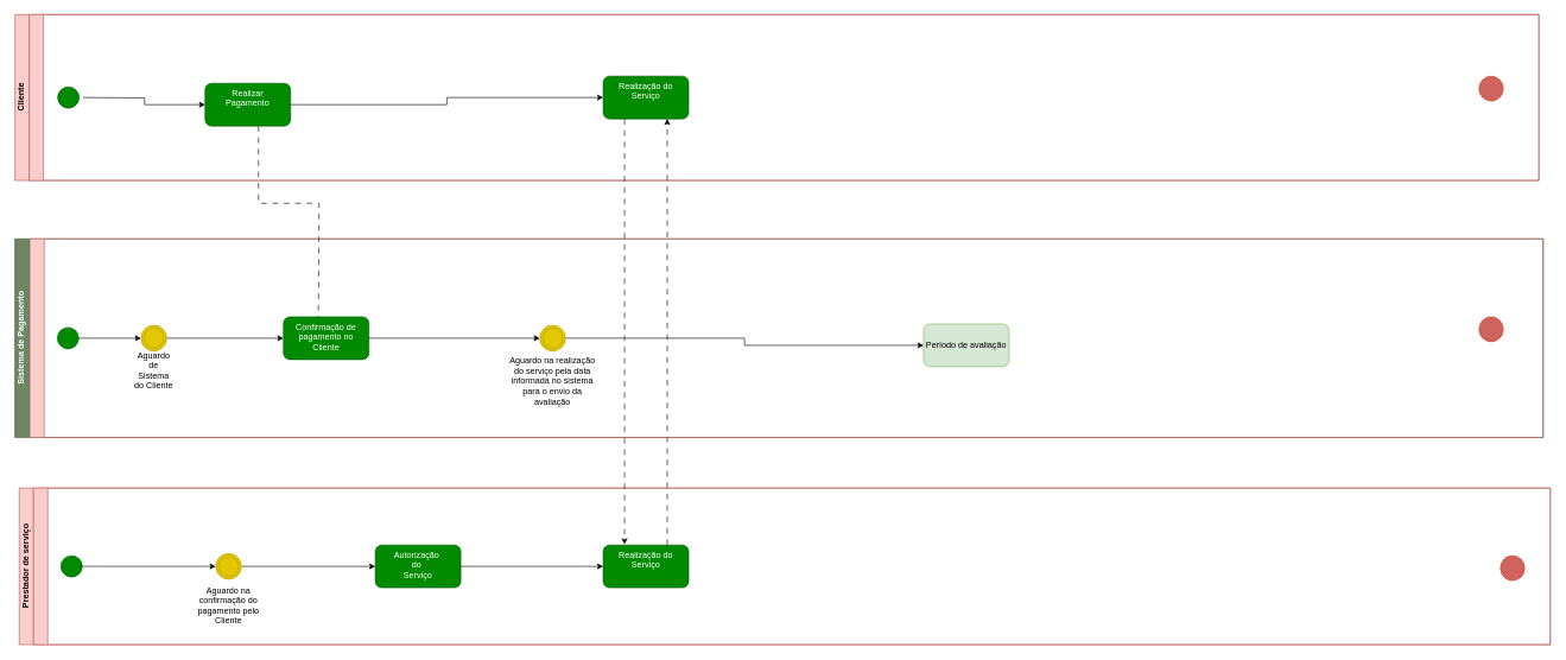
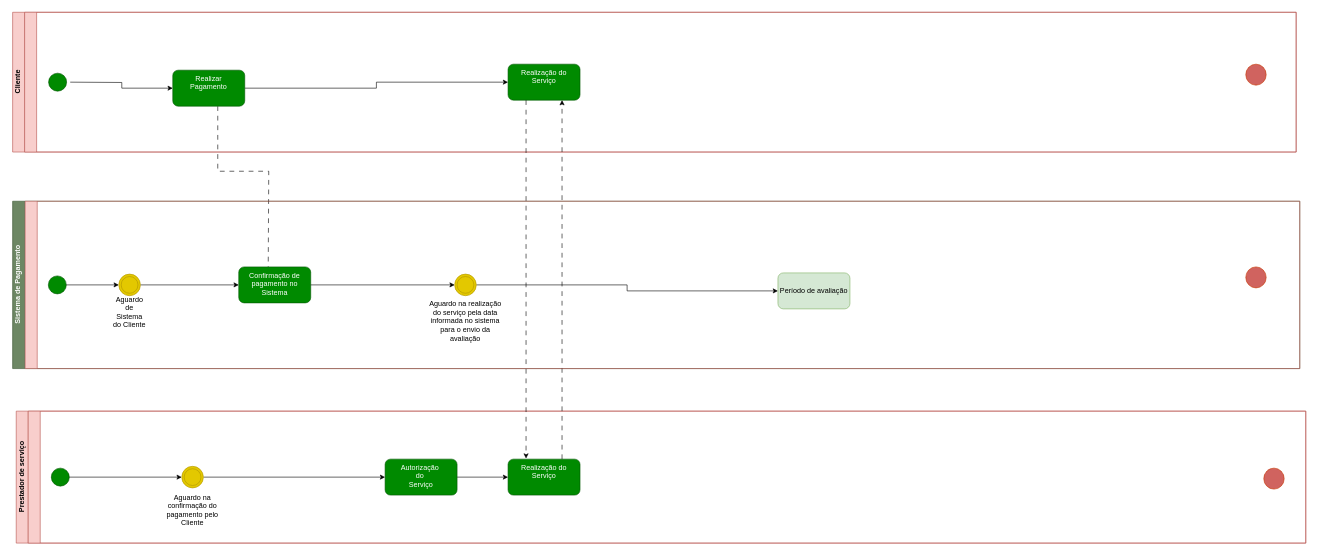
- <mxCell id="29" value="Confirmação de pagamento no&lt;div&gt;Cliente&lt;/div&gt;" style="rounded=1;whiteSpace=wrap;html=1;verticalAlign=top;fillColor=#008a00;strokeColor=#005700;fontColor=#ffffff;labelBackgroundColor=none;" parent="25" vertex="1"><mxGeometry x="356" y="109.5" width="120" height="60" as="geometry" /></mxCell>
+ <mxCell id="29" value="Confirmação de pagamento no&lt;div&gt;Sistema&lt;/div&gt;" style="rounded=1;whiteSpace=wrap;html=1;verticalAlign=top;fillColor=#008a00;strokeColor=#005700;fontColor=#ffffff;labelBackgroundColor=none;" parent="25" vertex="1"><mxGeometry x="356" y="109.5" width="120" height="60" as="geometry" /></mxCell>
- <mxCell id="18" value="Autorização&amp;nbsp;&lt;div&gt;do&amp;nbsp;&lt;/div&gt;&lt;div&gt;Serviço&lt;/div&gt;" style="rounded=1;whiteSpace=wrap;html=1;verticalAlign=top;fillColor=#008a00;strokeColor=#005700;fontColor=#ffffff;labelBackgroundColor=none;" parent="13" vertex="1"><mxGeometry x="480" y="80" width="120" height="60" as="geometry" /></mxCell>
+ <mxCell id="18" value="Autorização&amp;nbsp;&lt;div&gt;do&amp;nbsp;&lt;/div&gt;&lt;div&gt;Serviço&lt;/div&gt;" style="rounded=1;whiteSpace=wrap;html=1;verticalAlign=top;fillColor=#008a00;strokeColor=#005700;fontColor=#ffffff;labelBackgroundColor=none;" parent="13" vertex="1"><mxGeometry x="595" y="80" width="120" height="60" as="geometry" /></mxCell>
